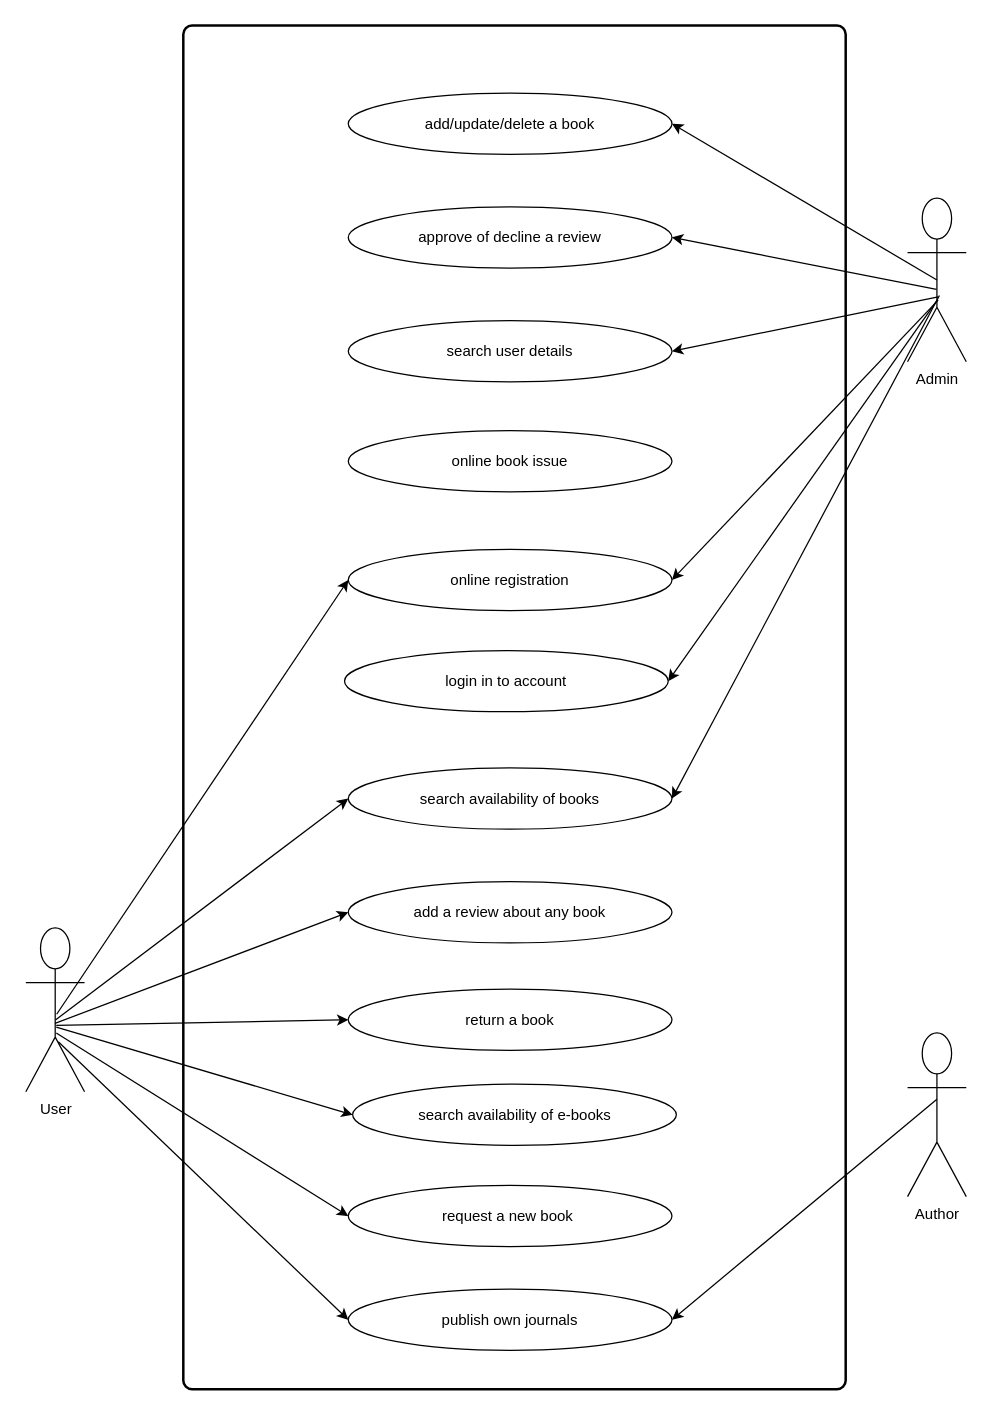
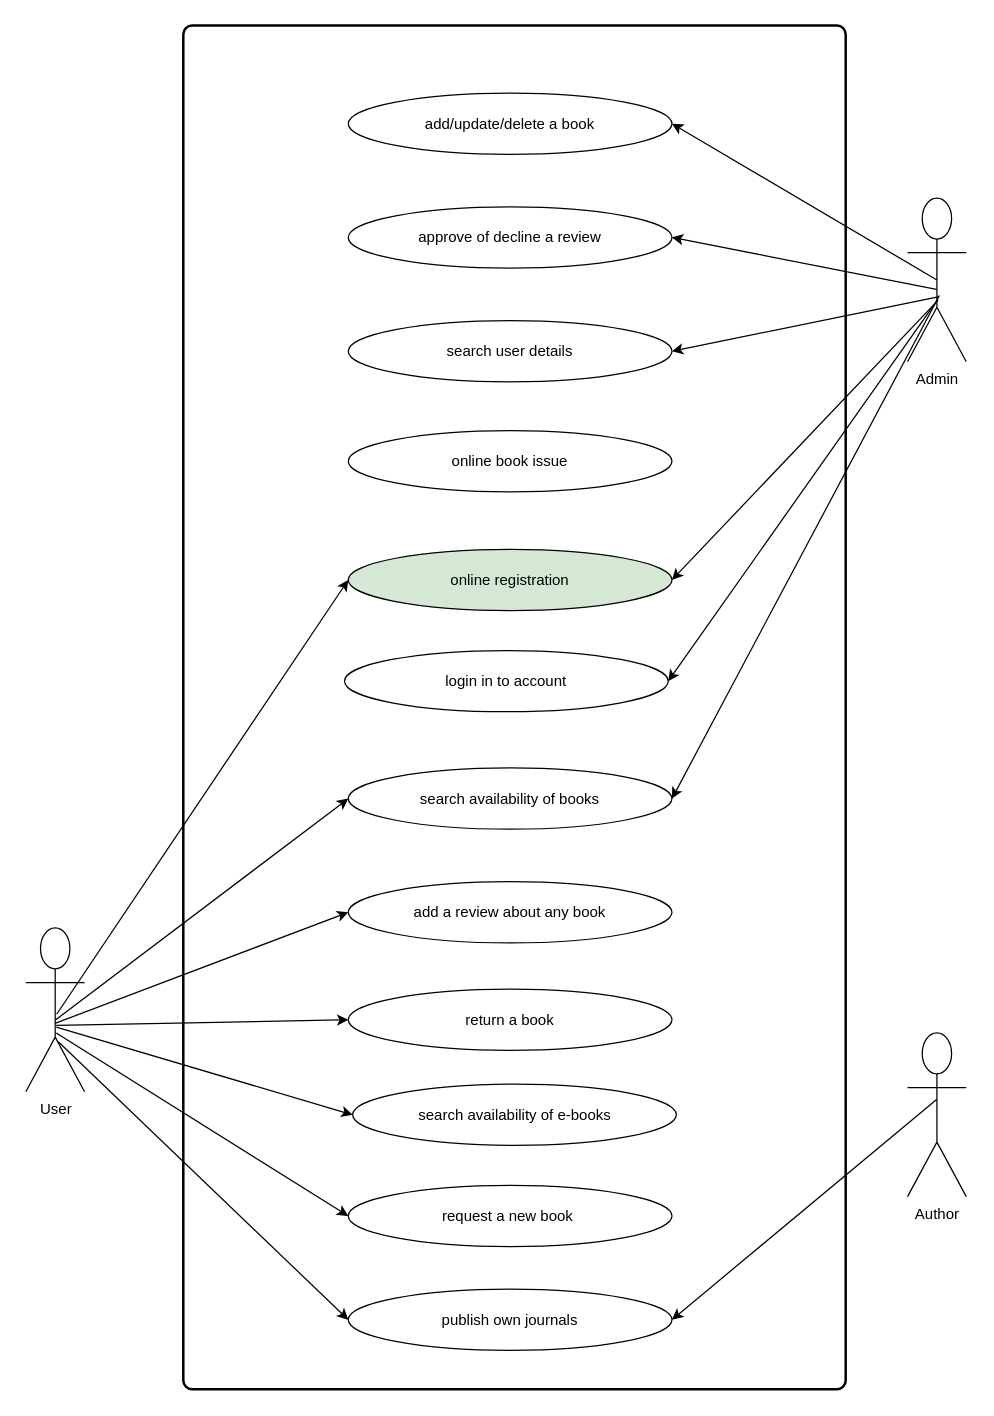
- <mxCell id="6" value="online registration" style="ellipse;whiteSpace=wrap;html=1;" parent="1" vertex="1"><mxGeometry x="278" y="439" width="259" height="49" as="geometry" /></mxCell>
+ <mxCell id="6" value="online registration" style="ellipse;whiteSpace=wrap;html=1;fillColor=#d5e8d4;" parent="1" vertex="1"><mxGeometry x="278" y="439" width="259" height="49" as="geometry" /></mxCell>
